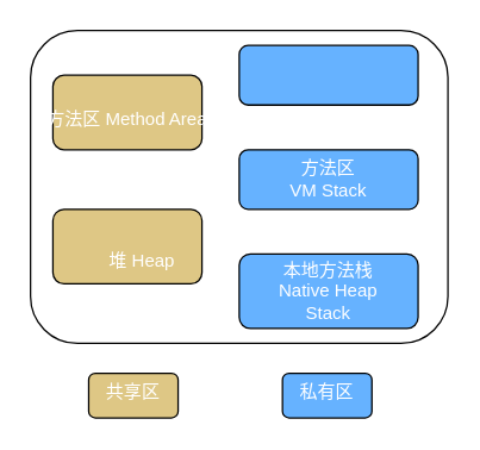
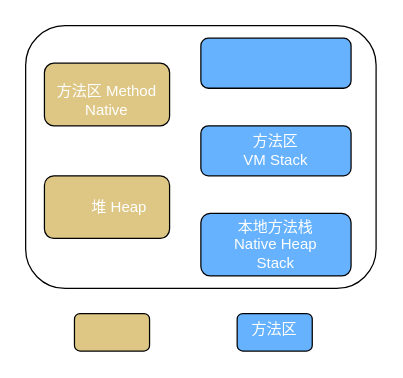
- <mxCell id="4" value="&lt;font color=&quot;#ffffff&quot;&gt;方法区 Method Area&lt;/font&gt;" style="text;html=1;strokeColor=none;fillColor=none;align=center;verticalAlign=middle;whiteSpace=wrap;rounded=0;shadow=0;" vertex="1" parent="1"><mxGeometry x="30" y="60" width="110" height="40" as="geometry" /></mxCell>
+ <mxCell id="4" value="&lt;font color=&quot;#ffffff&quot;&gt;方法区 Method Native&lt;/font&gt;" style="text;html=1;strokeColor=none;fillColor=none;align=center;verticalAlign=middle;whiteSpace=wrap;rounded=0;shadow=0;" vertex="1" parent="1"><mxGeometry x="30" y="60" width="110" height="40" as="geometry" /></mxCell>
- <mxCell id="12" value="&lt;font color=&quot;#ffffff&quot;&gt;堆 Heap&lt;/font&gt;" style="text;html=1;strokeColor=none;fillColor=none;align=center;verticalAlign=middle;whiteSpace=wrap;rounded=0;shadow=0;" vertex="1" parent="1"><mxGeometry x="65" y="162.5" width="60" height="25" as="geometry" /></mxCell>
+ <mxCell id="12" value="&lt;font color=&quot;#ffffff&quot;&gt;堆 Heap&lt;/font&gt;" style="text;html=1;strokeColor=none;fillColor=none;align=center;verticalAlign=middle;whiteSpace=wrap;rounded=0;shadow=0;" vertex="1" parent="1"><mxGeometry x="65" y="152.5" width="60" height="25" as="geometry" /></mxCell>
- <mxCell id="13" value="&lt;font color=&quot;#ffffff&quot;&gt;共享区&lt;/font&gt;" style="text;html=1;strokeColor=none;fillColor=none;align=center;verticalAlign=middle;whiteSpace=wrap;rounded=0;shadow=0;" vertex="1" parent="1"><mxGeometry x="59" y="250" width="60" height="25" as="geometry" /></mxCell>
- <mxCell id="15" value="&lt;font color=&quot;#ffffff&quot;&gt;私有区&lt;/font&gt;" style="text;html=1;strokeColor=none;fillColor=none;align=center;verticalAlign=middle;whiteSpace=wrap;rounded=0;shadow=0;" vertex="1" parent="1"><mxGeometry x="194" y="247.5" width="50" height="30" as="geometry" /></mxCell>
+ <mxCell id="15" value="&lt;font color=&quot;#ffffff&quot;&gt;方法区&lt;/font&gt;" style="text;html=1;strokeColor=none;fillColor=none;align=center;verticalAlign=middle;whiteSpace=wrap;rounded=0;shadow=0;" vertex="1" parent="1"><mxGeometry x="194" y="247.5" width="50" height="30" as="geometry" /></mxCell>
